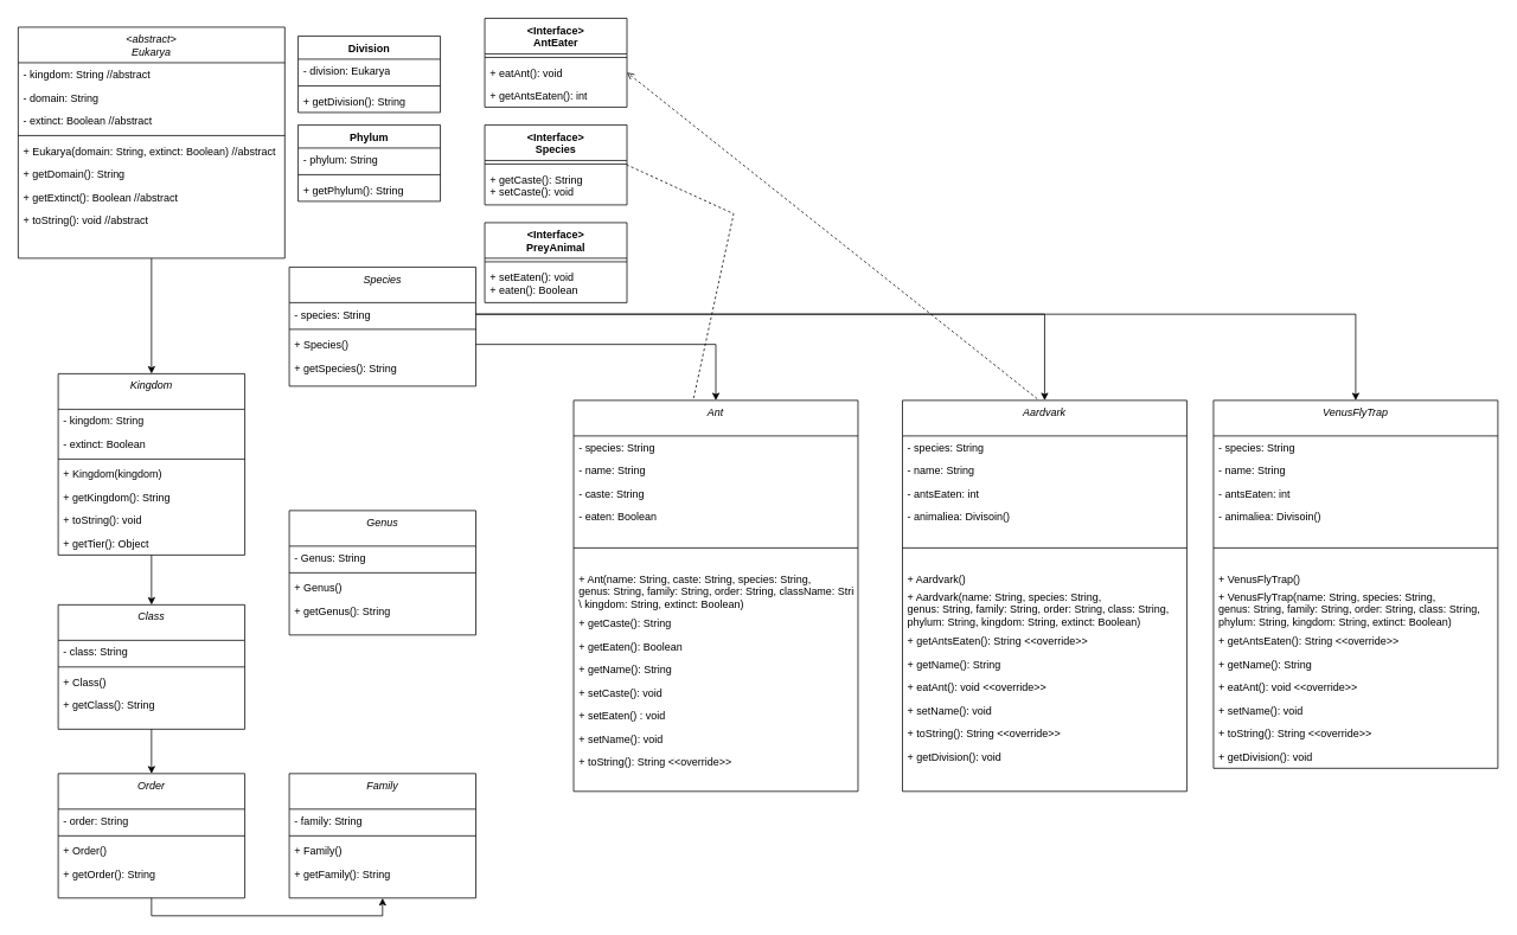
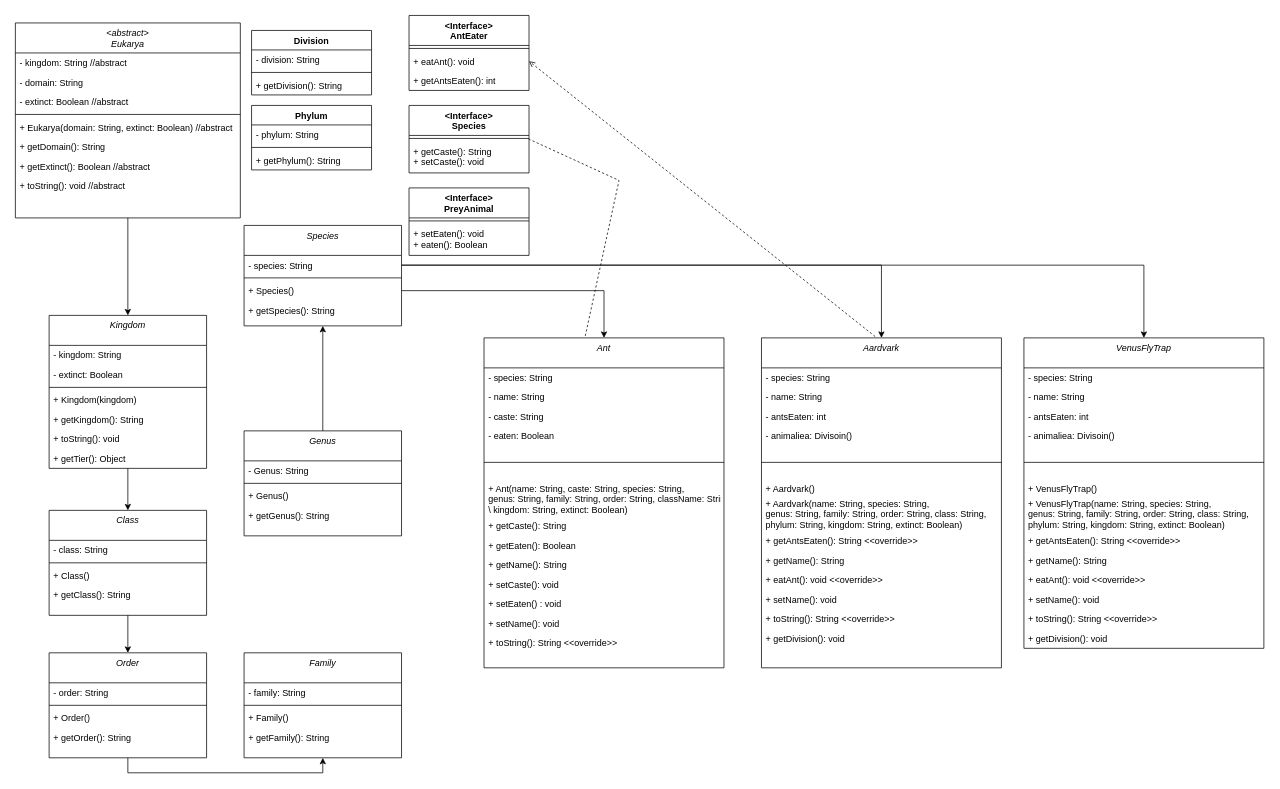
- <mxCell id="13" value="- division: Eukarya" style="text;strokeColor=none;fillColor=none;align=left;verticalAlign=top;spacingLeft=4;spacingRight=4;overflow=hidden;rotatable=0;points=[[0,0.5],[1,0.5]];portConstraint=eastwest;whiteSpace=wrap;html=1;" parent="12" vertex="1"><mxGeometry y="26" width="160" height="26" as="geometry" /></mxCell>
+ <mxCell id="13" value="- division: String" style="text;strokeColor=none;fillColor=none;align=left;verticalAlign=top;spacingLeft=4;spacingRight=4;overflow=hidden;rotatable=0;points=[[0,0.5],[1,0.5]];portConstraint=eastwest;whiteSpace=wrap;html=1;" parent="12" vertex="1"><mxGeometry y="26" width="160" height="26" as="geometry" /></mxCell>
+ <mxCell id="56" style="edgeStyle=orthogonalEdgeStyle;rounded=0;orthogonalLoop=1;jettySize=auto;html=1;entryX=0.5;entryY=1;entryDx=0;entryDy=0;" parent="1" source="46" target="51" edge="1"><mxGeometry relative="1" as="geometry"><mxPoint x="460.42" y="438.156" as="targetPoint" /></mxGeometry></mxCell>
